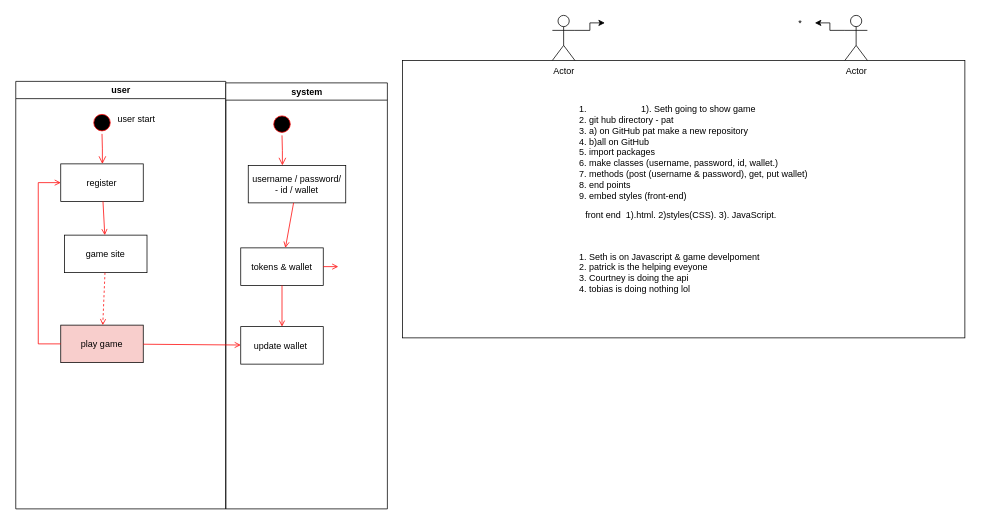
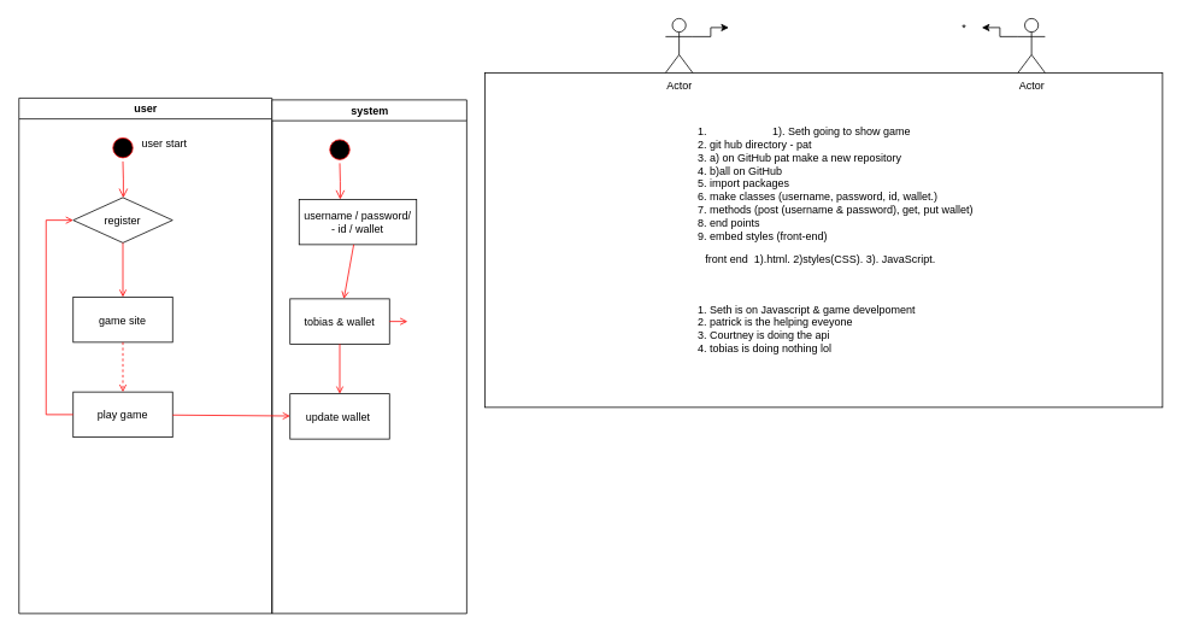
- <mxCell id="5" value="register" style="" parent="2" vertex="1"><mxGeometry x="60" y="110" width="110" height="50" as="geometry" /></mxCell>
+ <mxCell id="5" value="register" style="rhombus;" parent="2" vertex="1"><mxGeometry x="60" y="110" width="110" height="50" as="geometry" /></mxCell>
- <mxCell id="6" value="game site" style="" parent="2" vertex="1"><mxGeometry x="65" y="205" width="110" height="50" as="geometry" /></mxCell>
+ <mxCell id="6" value="game site" style="" parent="2" vertex="1"><mxGeometry x="60" y="220" width="110" height="50" as="geometry" /></mxCell>
- <mxCell id="16" value="tokens &amp; wallet" style="" parent="12" vertex="1"><mxGeometry x="20" y="220" width="110" height="50" as="geometry" /></mxCell>
+ <mxCell id="16" value="tobias &amp; wallet" style="" parent="12" vertex="1"><mxGeometry x="20" y="220" width="110" height="50" as="geometry" /></mxCell>
- <mxCell id="8" value="play game" style="fillColor=#f8cecc;" parent="2" vertex="1"><mxGeometry x="60" y="325" width="110" height="50" as="geometry" /></mxCell>
+ <mxCell id="8" value="play game" style="" parent="2" vertex="1"><mxGeometry x="60" y="325" width="110" height="50" as="geometry" /></mxCell>
